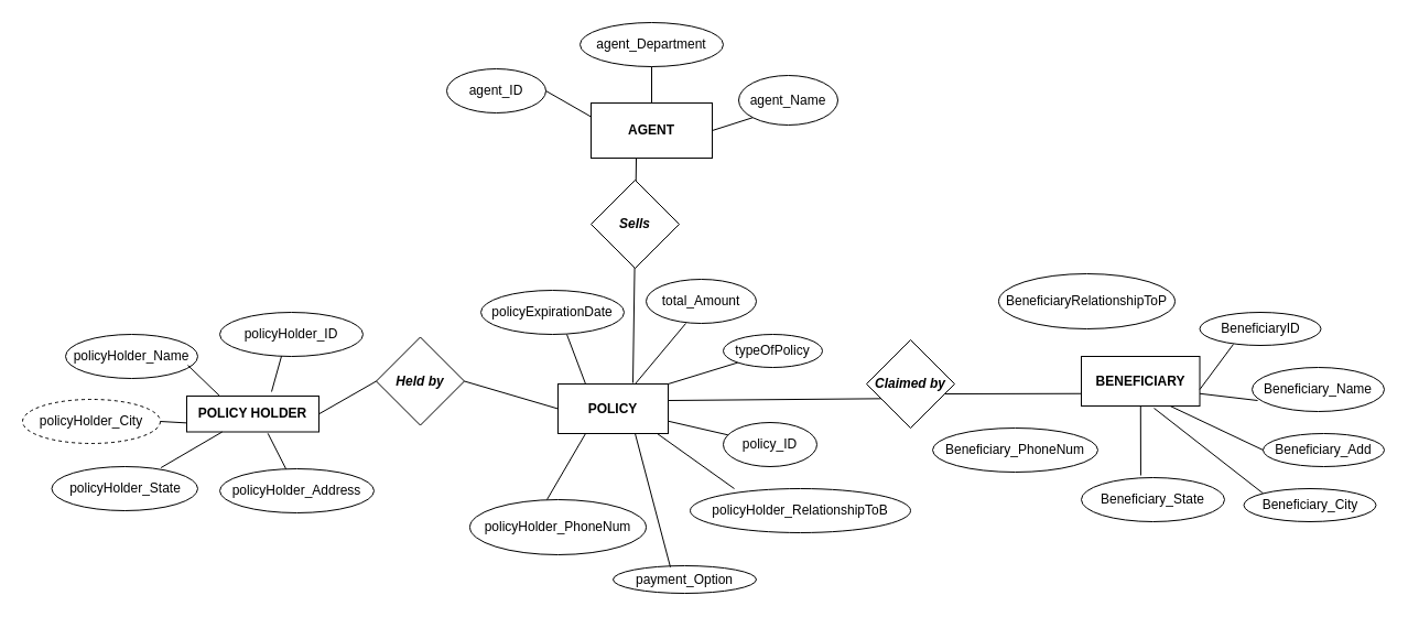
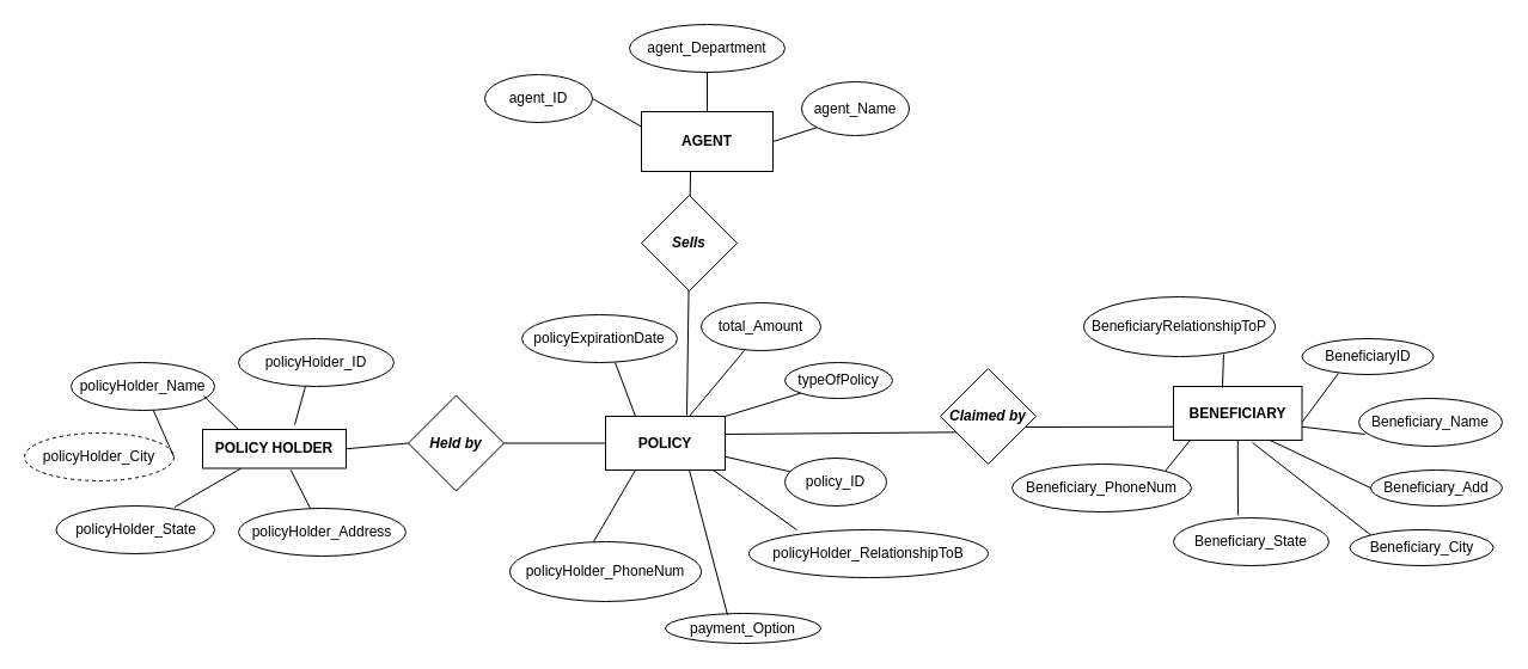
+ <mxCell id="39" value="" style="endArrow=none;html=1;rounded=0;entryX=0.731;entryY=0.96;entryDx=0;entryDy=0;entryPerimeter=0;exitX=0.381;exitY=0.022;exitDx=0;exitDy=0;exitPerimeter=0;" edge="1" parent="1" source="5" target="28"><mxGeometry width="50" height="50" relative="1" as="geometry"><mxPoint x="996" y="353" as="sourcePoint" /><mxPoint x="1046" y="303" as="targetPoint" /></mxGeometry></mxCell>
- <mxCell id="48" value="&lt;b&gt;&lt;i&gt;Held by&lt;/i&gt;&lt;/b&gt;" style="rhombus;whiteSpace=wrap;html=1;" vertex="1" parent="1"><mxGeometry x="341" y="305.5" width="80" height="80" as="geometry" /></mxCell>
+ <mxCell id="48" value="&lt;b&gt;&lt;i&gt;Held by&lt;/i&gt;&lt;/b&gt;" style="rhombus;whiteSpace=wrap;html=1;" vertex="1" parent="1"><mxGeometry x="341" y="330.5" width="80" height="80" as="geometry" /></mxCell>
+ <mxCell id="50" value="" style="endArrow=none;html=1;rounded=0;entryX=0.13;entryY=1;entryDx=0;entryDy=0;entryPerimeter=0;exitX=1;exitY=0;exitDx=0;exitDy=0;" edge="1" parent="1" source="27" target="5"><mxGeometry width="50" height="50" relative="1" as="geometry"><mxPoint x="970" y="412" as="sourcePoint" /><mxPoint x="1020" y="362" as="targetPoint" /></mxGeometry></mxCell>
- <mxCell id="58" value="" style="endArrow=none;html=1;rounded=0;entryX=0;entryY=0.75;entryDx=0;entryDy=0;exitX=1;exitY=0.5;exitDx=0;exitDy=0;" edge="1" parent="1" source="18" target="4"><mxGeometry width="50" height="50" relative="1" as="geometry"><mxPoint x="139" y="425" as="sourcePoint" /><mxPoint x="189" y="375" as="targetPoint" /></mxGeometry></mxCell>
+ <mxCell id="58" value="" style="endArrow=none;html=1;rounded=0;exitX=1;exitY=0.5;exitDx=0;exitDy=0;" edge="1" parent="1" source="18" target="15"><mxGeometry width="50" height="50" relative="1" as="geometry"><mxPoint x="139" y="425" as="sourcePoint" /><mxPoint x="189" y="375" as="targetPoint" /></mxGeometry></mxCell>
